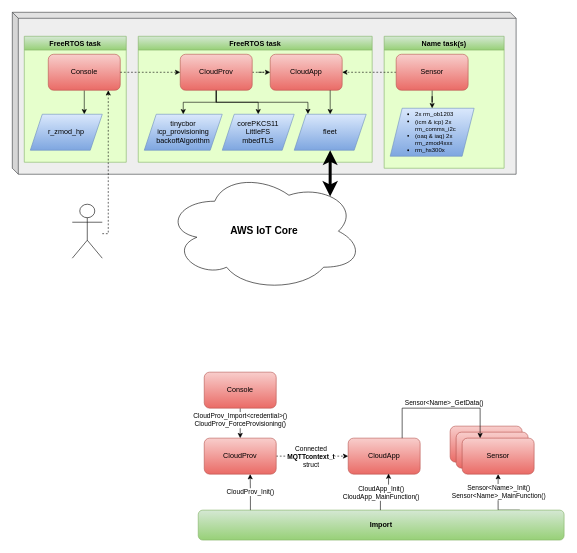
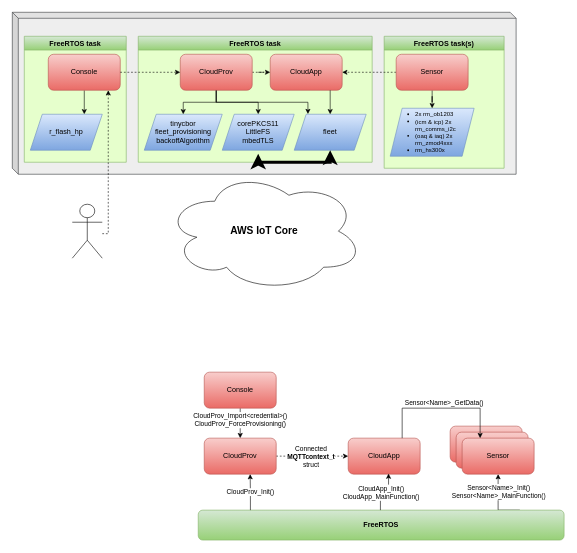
- <mxCell id="3" value="Name task(s)" style="swimlane;whiteSpace=wrap;html=1;fillColor=#d5e8d4;strokeColor=#82b366;gradientColor=#97d077;swimlaneFillColor=#E6FFCC;" vertex="1" parent="1"><mxGeometry x="640" y="60" width="200" height="220" as="geometry" /></mxCell>
+ <mxCell id="3" value="FreeRTOS task(s)" style="swimlane;whiteSpace=wrap;html=1;fillColor=#d5e8d4;strokeColor=#82b366;gradientColor=#97d077;swimlaneFillColor=#E6FFCC;" vertex="1" parent="1"><mxGeometry x="640" y="60" width="200" height="220" as="geometry" /></mxCell>
- <mxCell id="11" value="&lt;div&gt;r_zmod_hp&lt;/div&gt;" style="shape=parallelogram;perimeter=parallelogramPerimeter;whiteSpace=wrap;html=1;fixedSize=1;fillColor=#dae8fc;gradientColor=#7ea6e0;strokeColor=#6c8ebf;" vertex="1" parent="8"><mxGeometry y="100" width="120" height="60" as="geometry" /></mxCell>
+ <mxCell id="11" value="&lt;div&gt;r_flash_hp&lt;/div&gt;" style="shape=parallelogram;perimeter=parallelogramPerimeter;whiteSpace=wrap;html=1;fixedSize=1;fillColor=#dae8fc;gradientColor=#7ea6e0;strokeColor=#6c8ebf;" vertex="1" parent="8"><mxGeometry y="100" width="120" height="60" as="geometry" /></mxCell>
- <mxCell id="14" value="&lt;div&gt;tinycbor&lt;/div&gt;&lt;div&gt;icp_provisioning&lt;/div&gt;&lt;div&gt;backoffAlgorithm&lt;br&gt;&lt;/div&gt;" style="shape=parallelogram;perimeter=parallelogramPerimeter;whiteSpace=wrap;html=1;fixedSize=1;fillColor=#dae8fc;gradientColor=#7ea6e0;strokeColor=#6c8ebf;" vertex="1" parent="13"><mxGeometry x="10" y="130" width="130" height="60" as="geometry" /></mxCell>
+ <mxCell id="14" value="&lt;div&gt;tinycbor&lt;/div&gt;&lt;div&gt;fleet_provisioning&lt;/div&gt;&lt;div&gt;backoffAlgorithm&lt;br&gt;&lt;/div&gt;" style="shape=parallelogram;perimeter=parallelogramPerimeter;whiteSpace=wrap;html=1;fixedSize=1;fillColor=#dae8fc;gradientColor=#7ea6e0;strokeColor=#6c8ebf;" vertex="1" parent="13"><mxGeometry x="10" y="130" width="130" height="60" as="geometry" /></mxCell>
- <mxCell id="30" style="edgeStyle=orthogonalEdgeStyle;rounded=0;orthogonalLoop=1;jettySize=auto;html=1;entryX=0.833;entryY=0.21;entryDx=0;entryDy=0;entryPerimeter=0;startArrow=classic;startFill=1;targetPerimeterSpacing=6;sourcePerimeterSpacing=5;startSize=9;endSize=10;jumpSize=10;strokeWidth=5;exitX=0.5;exitY=1;exitDx=0;exitDy=0;" edge="1" parent="1" source="26" target="29"><mxGeometry relative="1" as="geometry" /></mxCell>
+ <mxCell id="30" style="edgeStyle=orthogonalEdgeStyle;rounded=0;orthogonalLoop=1;jettySize=auto;html=1;startArrow=classic;startFill=1;targetPerimeterSpacing=6;sourcePerimeterSpacing=5;startSize=9;endSize=10;jumpSize=10;strokeWidth=5;exitX=0.5;exitY=1;exitDx=0;exitDy=0;" edge="1" parent="1" source="26" target="25"><mxGeometry relative="1" as="geometry" /></mxCell>
- <mxCell id="39" value="&lt;b&gt;Import&lt;/b&gt;" style="rounded=1;whiteSpace=wrap;html=1;fillColor=#d5e8d4;strokeColor=#82b366;gradientColor=#97d077;" vertex="1" parent="1"><mxGeometry x="330" y="850" width="610" height="50" as="geometry" /></mxCell>
+ <mxCell id="39" value="&lt;b&gt;FreeRTOS&lt;/b&gt;" style="rounded=1;whiteSpace=wrap;html=1;fillColor=#d5e8d4;strokeColor=#82b366;gradientColor=#97d077;" vertex="1" parent="1"><mxGeometry x="330" y="850" width="610" height="50" as="geometry" /></mxCell>
